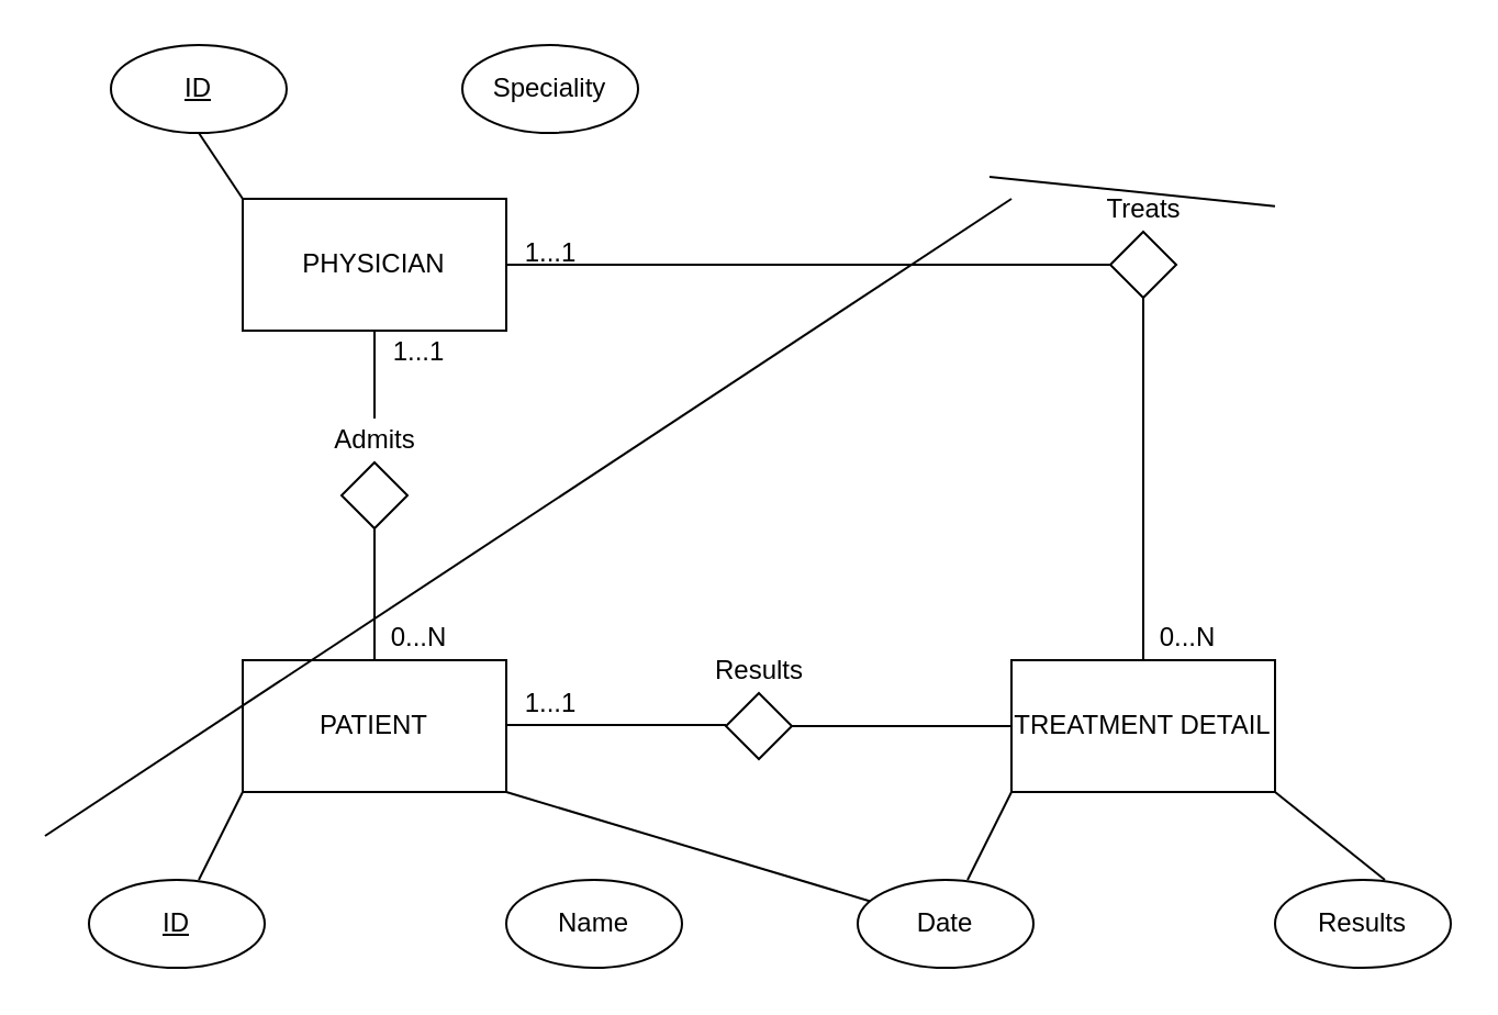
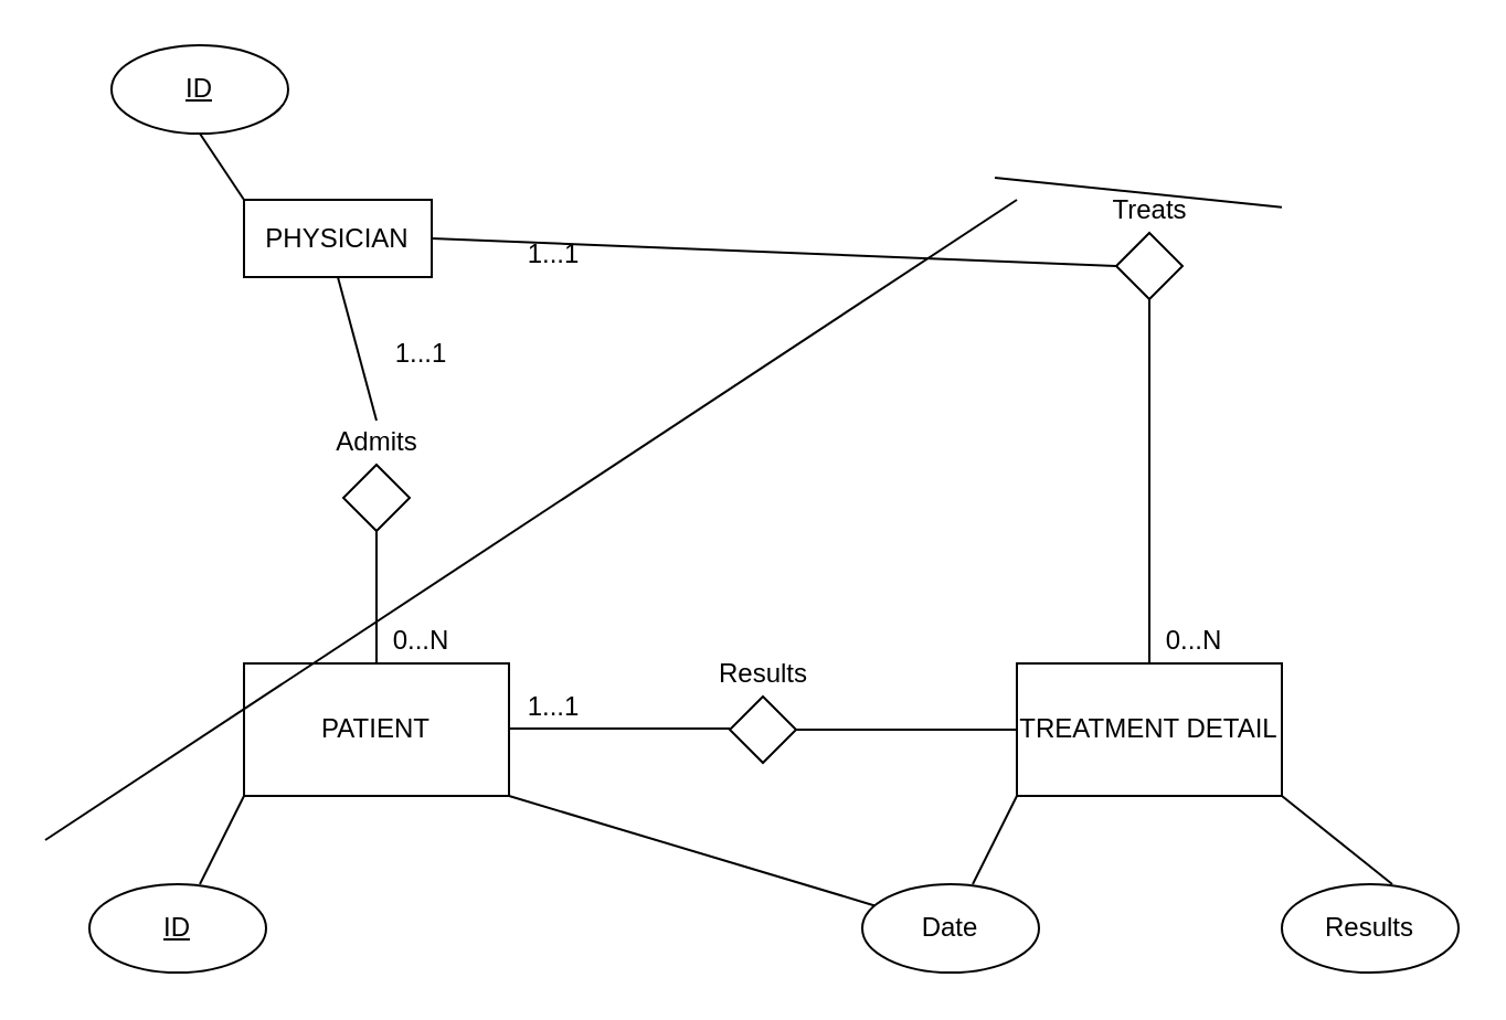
- <mxCell id="25" value="Speciality" style="ellipse;whiteSpace=wrap;html=1;" parent="1" vertex="1"><mxGeometry as="geometry" x="210" y="20" width="80" height="40" /></mxCell>
- <mxCell id="3" value="PHYSICIAN" style="rounded=0;whiteSpace=wrap;html=1;" parent="1" vertex="1"><mxGeometry as="geometry" x="110" y="90" width="120" height="60" /></mxCell>
+ <mxCell id="3" value="PHYSICIAN" style="rounded=0;whiteSpace=wrap;html=1;" parent="1" vertex="1"><mxGeometry x="110" y="90" as="geometry" width="85" height="35" /></mxCell>
- <mxCell id="10" value="Name" style="ellipse;whiteSpace=wrap;html=1;" parent="1" vertex="1"><mxGeometry as="geometry" x="230" y="400" width="80" height="40" /></mxCell>
